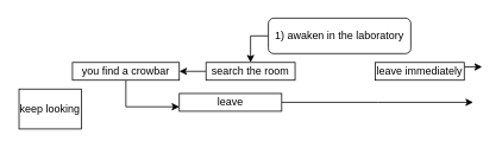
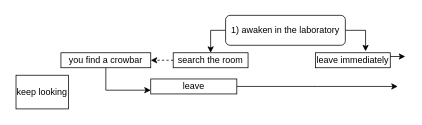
+ <mxCell id="3" style="edgeStyle=orthogonalEdgeStyle;rounded=0;orthogonalLoop=1;jettySize=auto;html=1;exitX=1;exitY=0.5;exitDx=0;exitDy=0;entryX=0.67;entryY=-0.1;entryDx=0;entryDy=0;entryPerimeter=0;" edge="1" parent="1" source="4" target="8"><mxGeometry relative="1" as="geometry" /></mxCell>
- <mxCell id="5" style="edgeStyle=orthogonalEdgeStyle;rounded=0;orthogonalLoop=1;jettySize=auto;html=1;exitX=0;exitY=0.5;exitDx=0;exitDy=0;entryX=1;entryY=0.5;entryDx=0;entryDy=0;" edge="1" parent="1" source="6" target="10"><mxGeometry relative="1" as="geometry" /></mxCell>
+ <mxCell id="5" style="edgeStyle=orthogonalEdgeStyle;rounded=0;orthogonalLoop=1;jettySize=auto;html=1;exitX=0;exitY=0.5;exitDx=0;exitDy=0;entryX=1;entryY=0.5;entryDx=0;entryDy=0;dashed=1;" edge="1" parent="1" source="6" target="10"><mxGeometry relative="1" as="geometry" /></mxCell>
